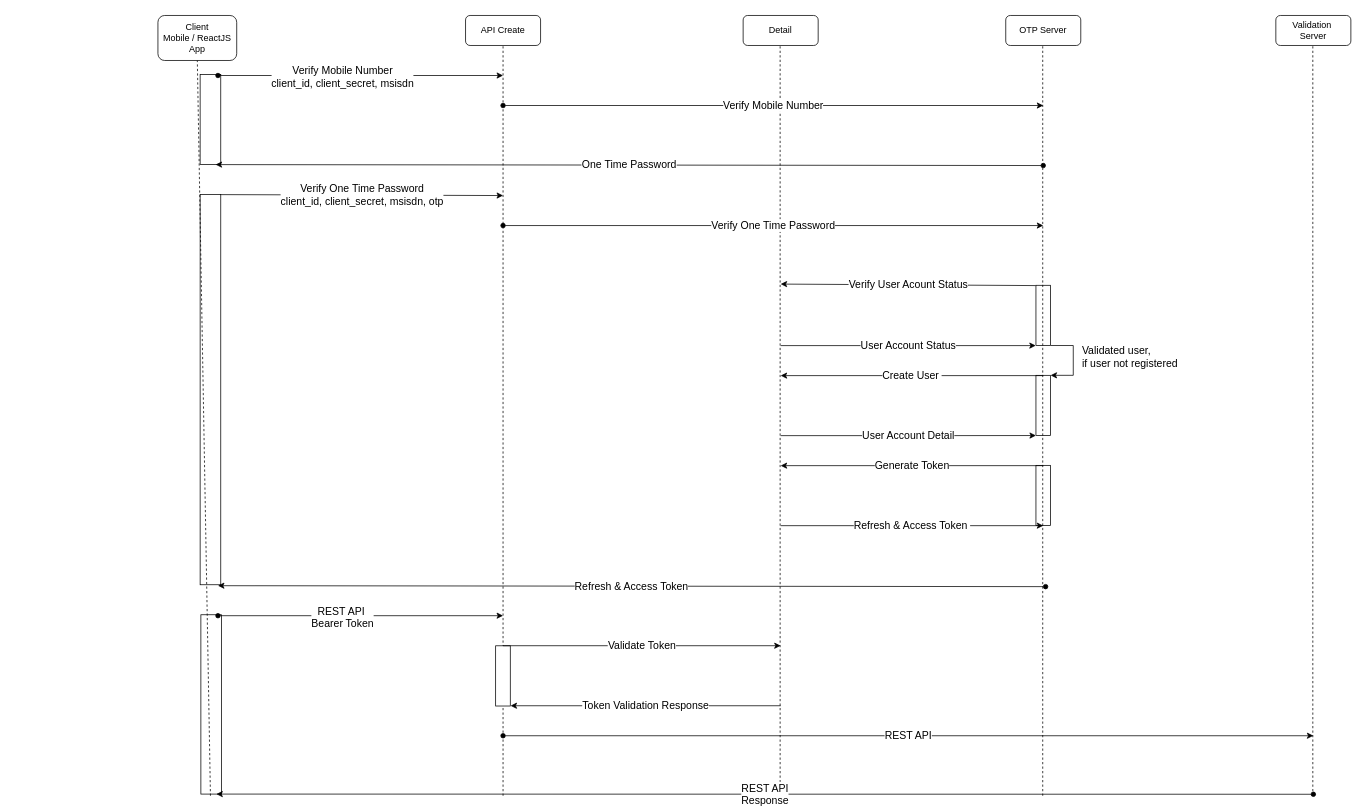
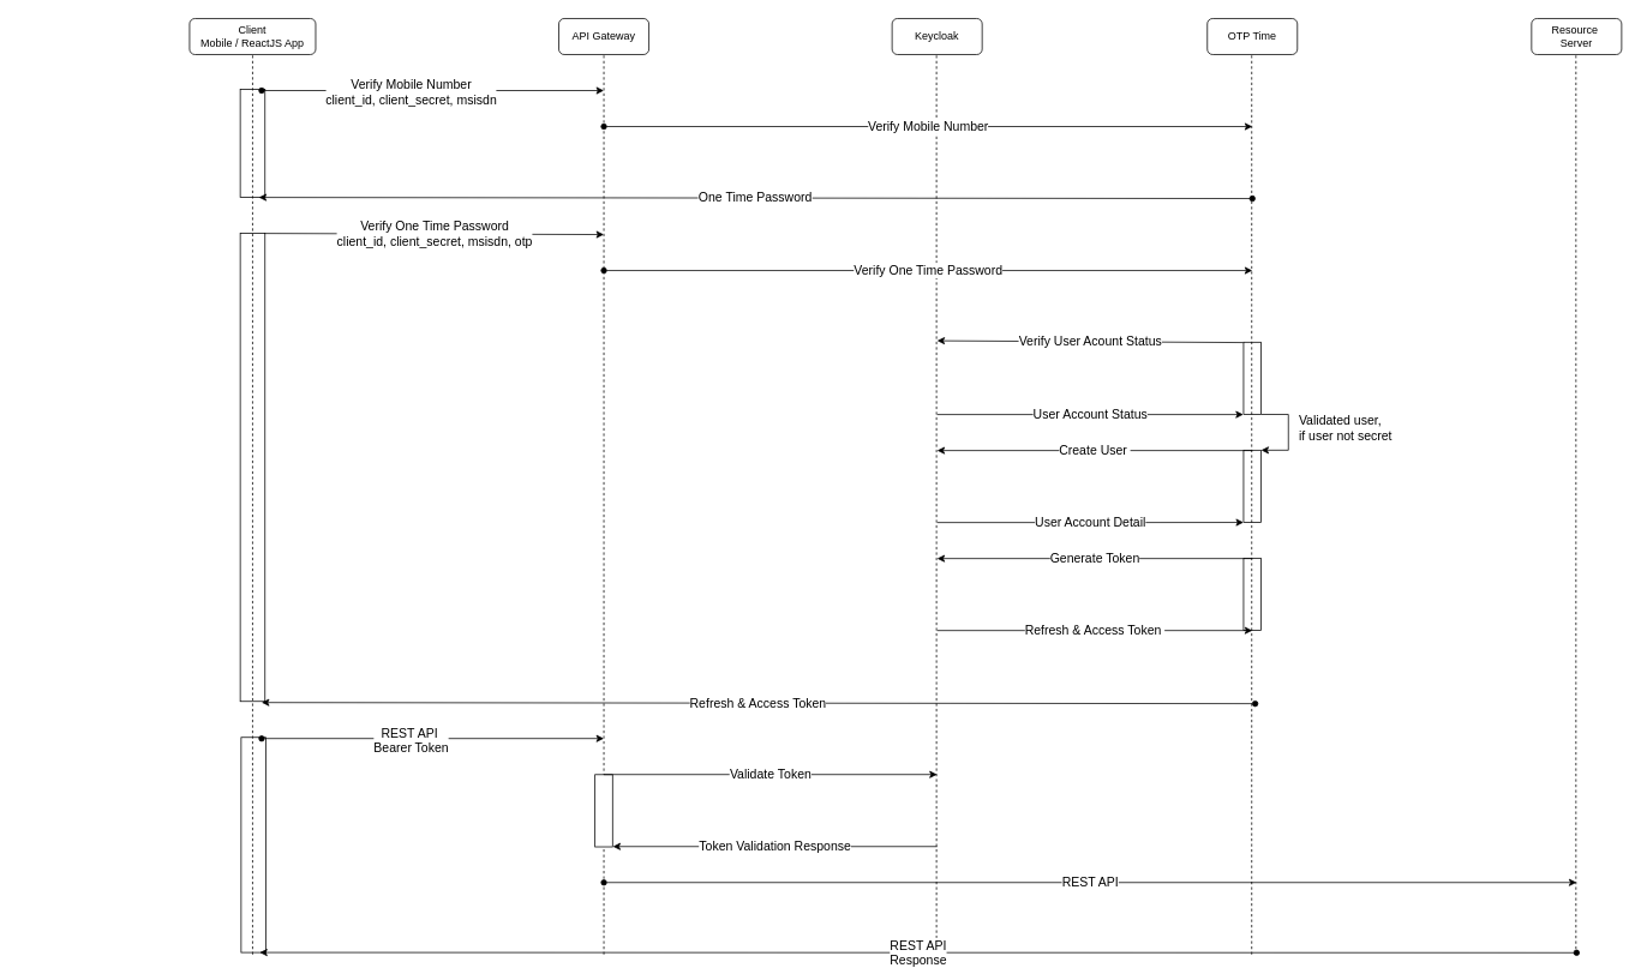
- <mxCell id="9" value="API Create" style="rounded=1;whiteSpace=wrap;html=1;" vertex="1" parent="1"><mxGeometry x="620" y="20" width="100" height="40" as="geometry" /></mxCell>
+ <mxCell id="9" value="API Gateway" style="rounded=1;whiteSpace=wrap;html=1;" vertex="1" parent="1"><mxGeometry x="620" y="20" width="100" height="40" as="geometry" /></mxCell>
- <mxCell id="10" value="Detail" style="rounded=1;whiteSpace=wrap;html=1;" vertex="1" parent="1"><mxGeometry x="990" y="20" width="100" height="40" as="geometry" /></mxCell>
+ <mxCell id="10" value="Keycloak" style="rounded=1;whiteSpace=wrap;html=1;" vertex="1" parent="1"><mxGeometry x="990" y="20" width="100" height="40" as="geometry" /></mxCell>
- <mxCell id="11" value="OTP Server" style="rounded=1;whiteSpace=wrap;html=1;" vertex="1" parent="1"><mxGeometry x="1340" y="20" width="100" height="40" as="geometry" /></mxCell>
+ <mxCell id="11" value="OTP Time" style="rounded=1;whiteSpace=wrap;html=1;" vertex="1" parent="1"><mxGeometry x="1340" y="20" width="100" height="40" as="geometry" /></mxCell>
- <mxCell id="16" value="Validation&amp;nbsp;&lt;br&gt;Server" style="rounded=1;whiteSpace=wrap;html=1;" vertex="1" parent="1"><mxGeometry x="1700" y="20" width="100" height="40" as="geometry" /></mxCell>
+ <mxCell id="16" value="Resource&amp;nbsp;&lt;br&gt;Server" style="rounded=1;whiteSpace=wrap;html=1;" vertex="1" parent="1"><mxGeometry x="1700" y="20" width="100" height="40" as="geometry" /></mxCell>
- <mxCell id="8" value="Client&lt;br&gt;Mobile / ReactJS App" style="rounded=1;whiteSpace=wrap;html=1;" vertex="1" parent="1"><mxGeometry x="210" y="20" width="105" height="60" as="geometry" /></mxCell>
+ <mxCell id="8" value="Client&lt;br&gt;Mobile / ReactJS App" style="rounded=1;whiteSpace=wrap;html=1;" vertex="1" parent="1"><mxGeometry x="210" y="20" width="140" height="40" as="geometry" /></mxCell>
- <mxCell id="31" value="Validated user, &lt;br&gt;if user not registered" style="text;html=1;strokeColor=none;fillColor=none;align=left;verticalAlign=middle;whiteSpace=wrap;rounded=0;fontSize=14;" vertex="1" parent="1"><mxGeometry x="1440" y="460" width="150" height="30" as="geometry" /></mxCell>
+ <mxCell id="31" value="Validated user, &lt;br&gt;if user not secret" style="text;html=1;strokeColor=none;fillColor=none;align=left;verticalAlign=middle;whiteSpace=wrap;rounded=0;fontSize=14;" vertex="1" parent="1"><mxGeometry x="1440" y="460" width="150" height="30" as="geometry" /></mxCell>
